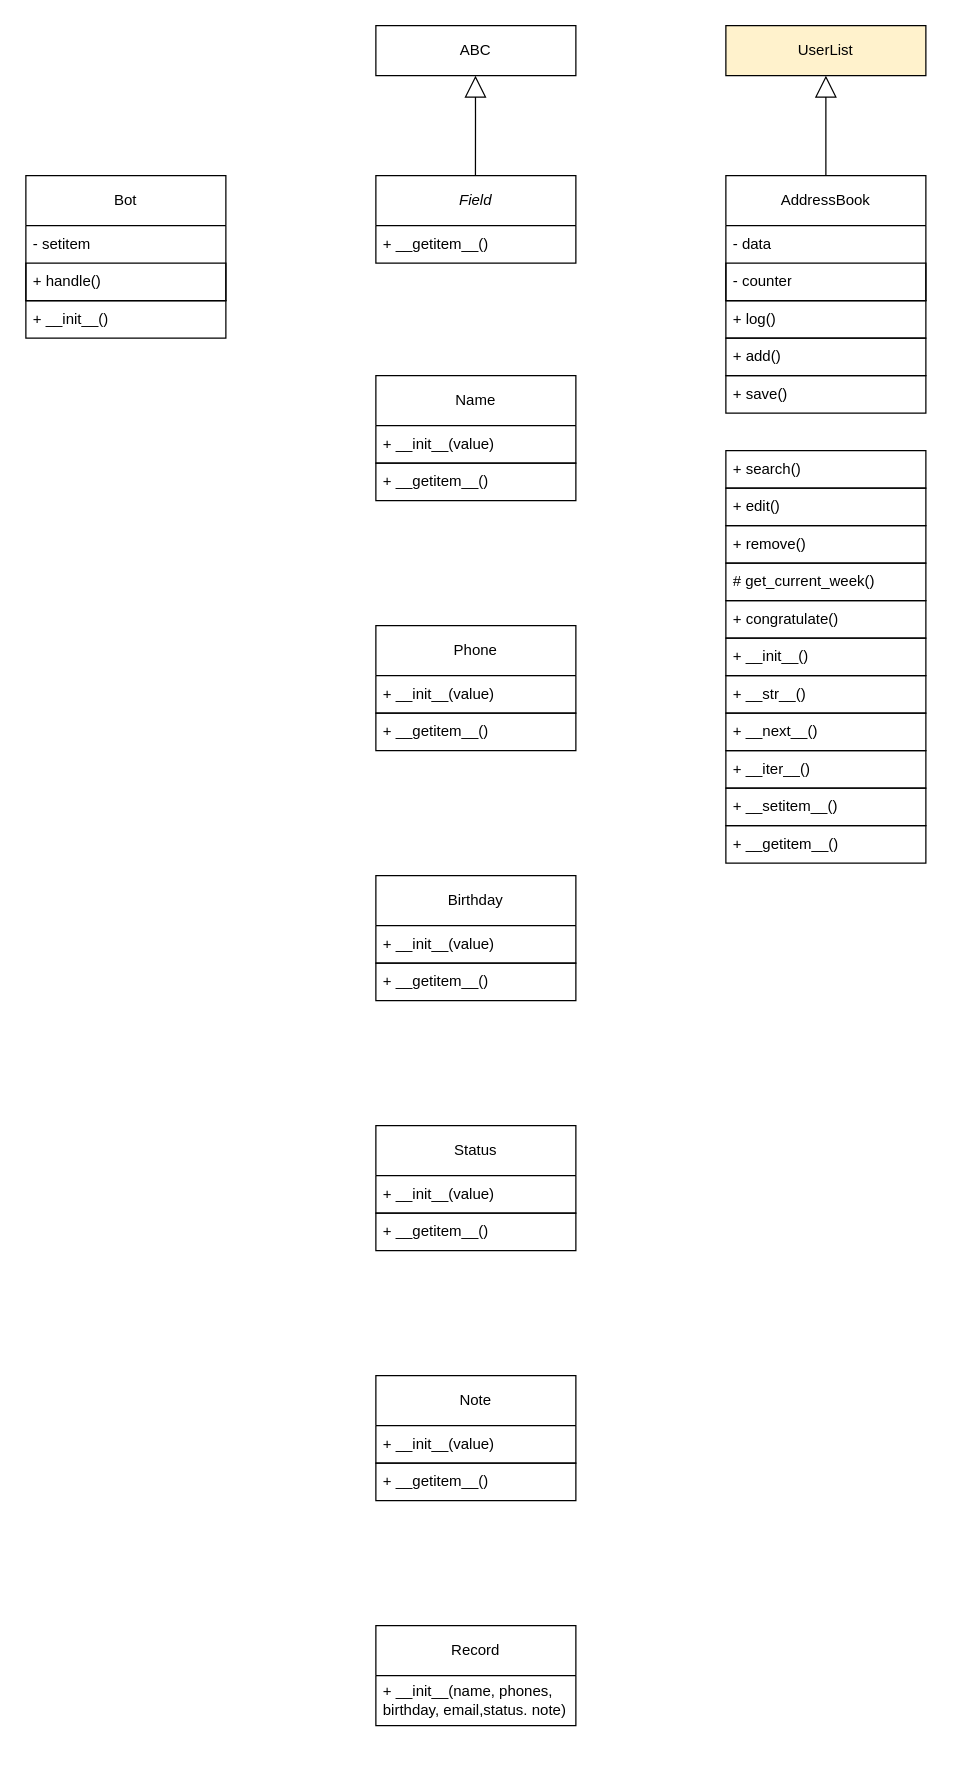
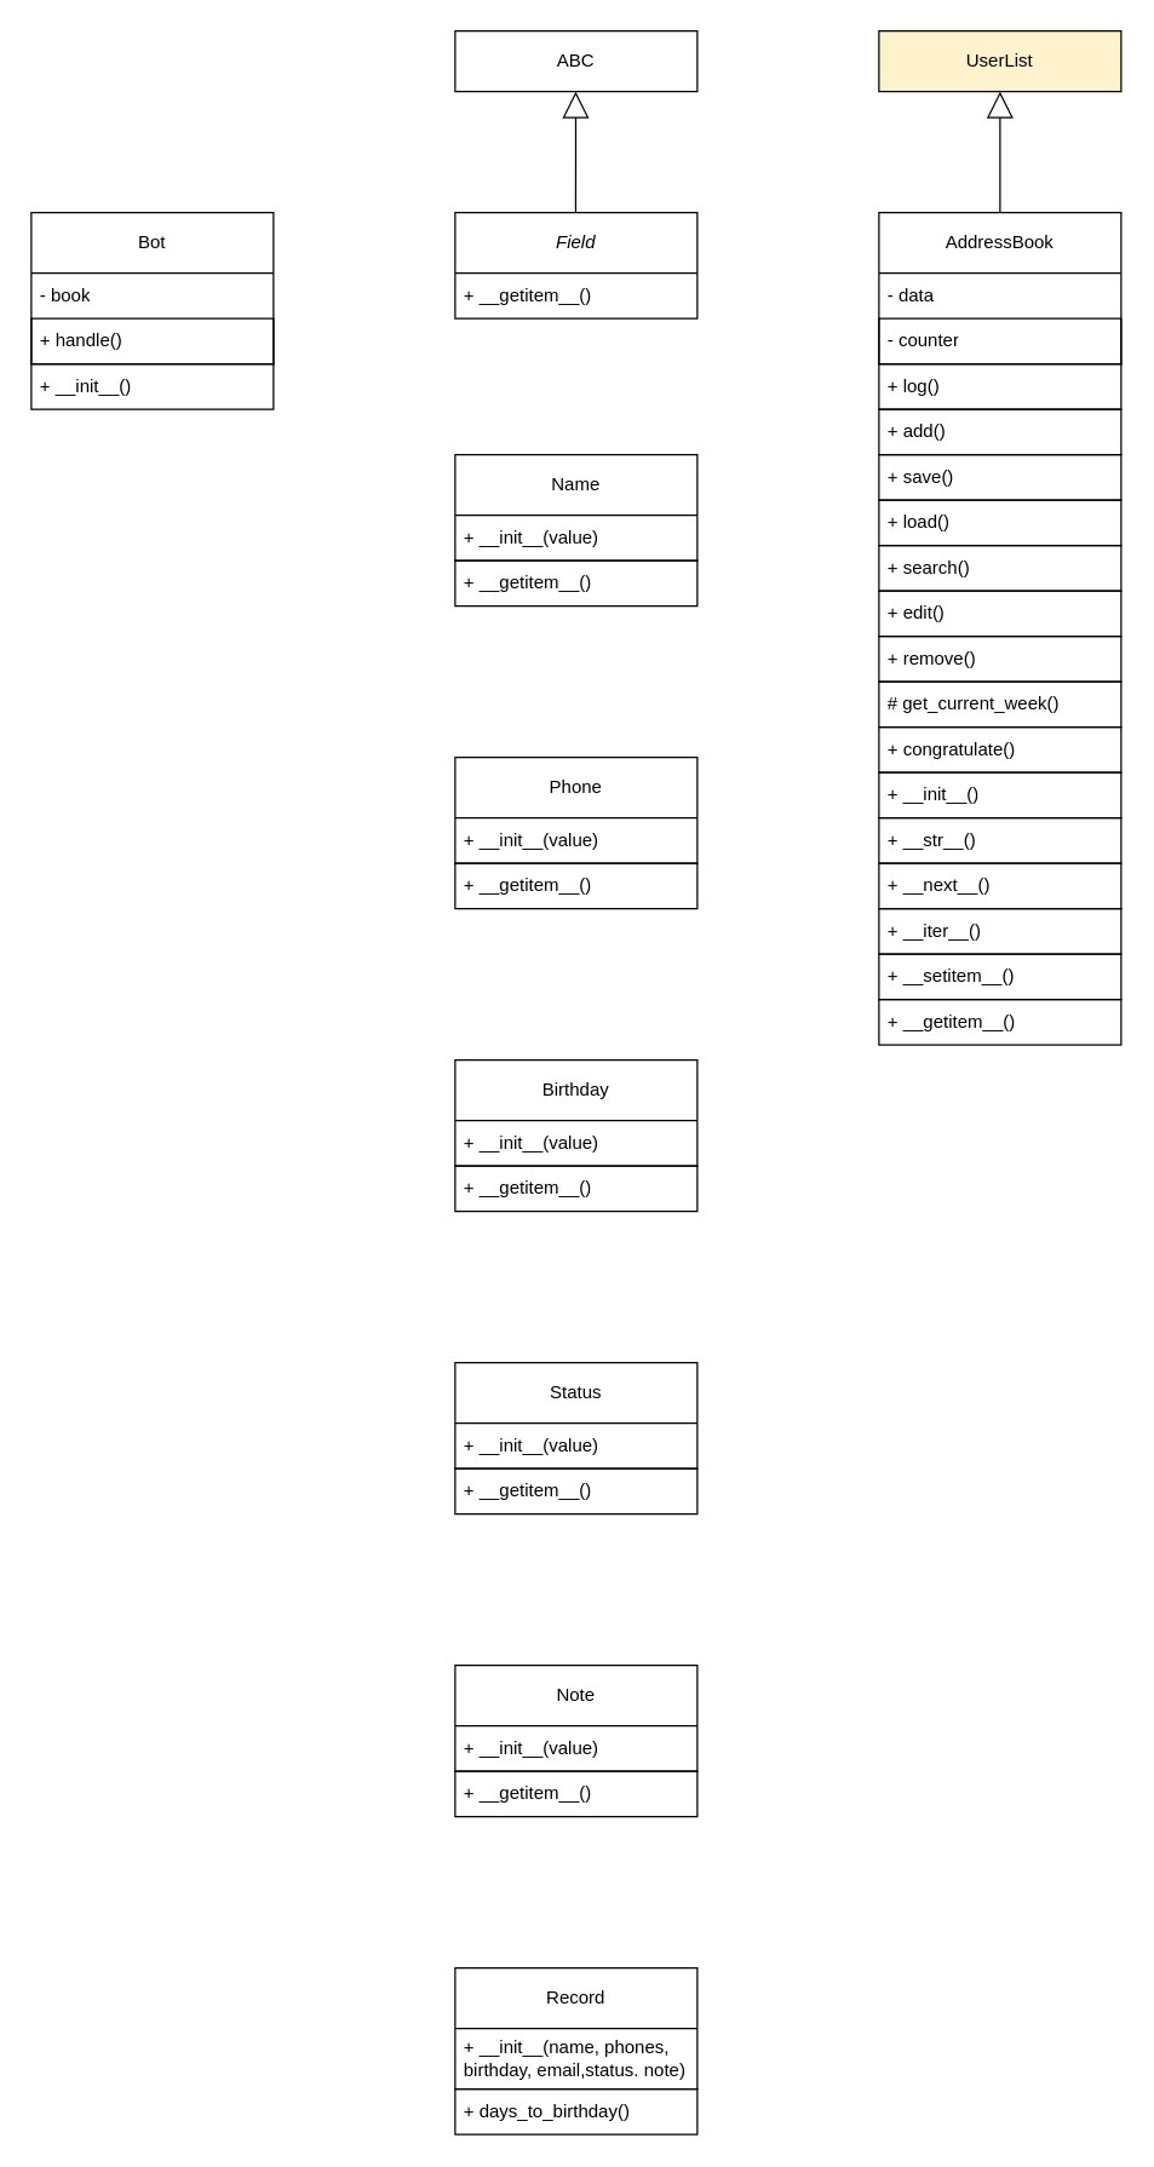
- <mxCell id="27" value="-&amp;nbsp;setitem" style="text;strokeColor=none;fillColor=none;align=left;verticalAlign=middle;spacingLeft=4;spacingRight=4;overflow=hidden;points=[[0,0.5],[1,0.5]];portConstraint=eastwest;rotatable=0;whiteSpace=wrap;html=1;" vertex="1" parent="26"><mxGeometry y="40" width="160" height="30" as="geometry" /></mxCell>
+ <mxCell id="27" value="-&amp;nbsp;book" style="text;strokeColor=none;fillColor=none;align=left;verticalAlign=middle;spacingLeft=4;spacingRight=4;overflow=hidden;points=[[0,0.5],[1,0.5]];portConstraint=eastwest;rotatable=0;whiteSpace=wrap;html=1;" vertex="1" parent="26"><mxGeometry y="40" width="160" height="30" as="geometry" /></mxCell>
+ <mxCell id="11" value="+&amp;nbsp;load&lt;span style=&quot;background-color: initial;&quot;&gt;()&lt;/span&gt;" style="text;strokeColor=default;fillColor=none;align=left;verticalAlign=middle;spacingLeft=4;spacingRight=4;overflow=hidden;points=[[0,0.5],[1,0.5]];portConstraint=eastwest;rotatable=0;whiteSpace=wrap;html=1;" vertex="1" parent="5"><mxGeometry y="190" width="160" height="30" as="geometry" /></mxCell>
+ <mxCell id="50" value="+&amp;nbsp;days_to_birthday()" style="text;strokeColor=default;fillColor=none;align=left;verticalAlign=middle;spacingLeft=4;spacingRight=4;overflow=hidden;points=[[0,0.5],[1,0.5]];portConstraint=eastwest;rotatable=0;whiteSpace=wrap;html=1;" vertex="1" parent="47"><mxGeometry y="80" width="160" height="30" as="geometry" /></mxCell>
